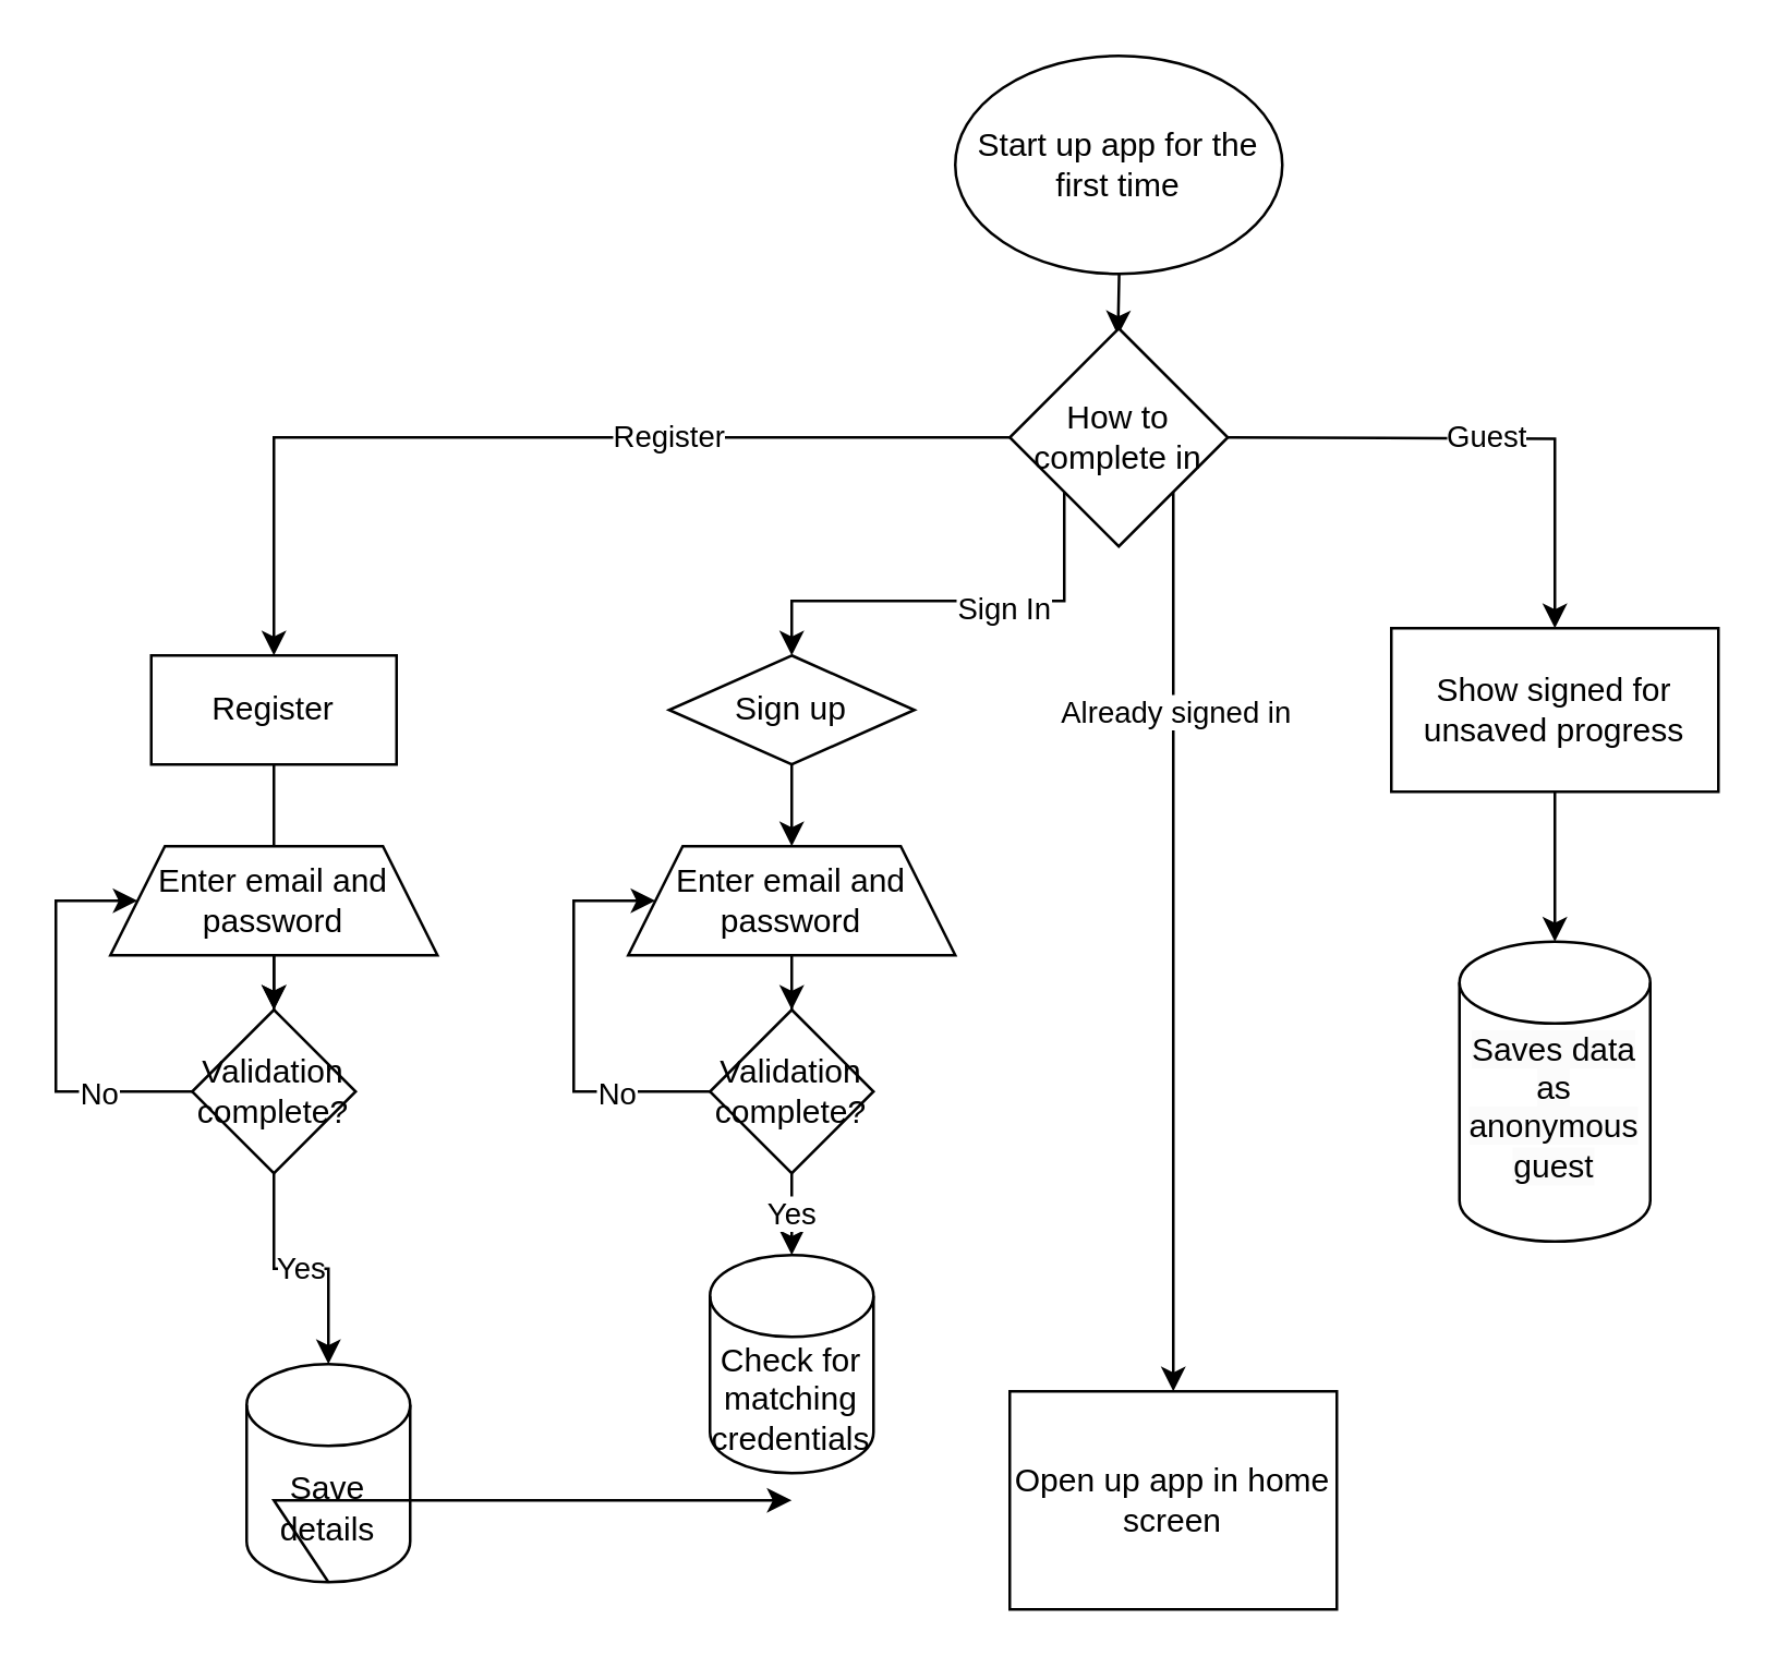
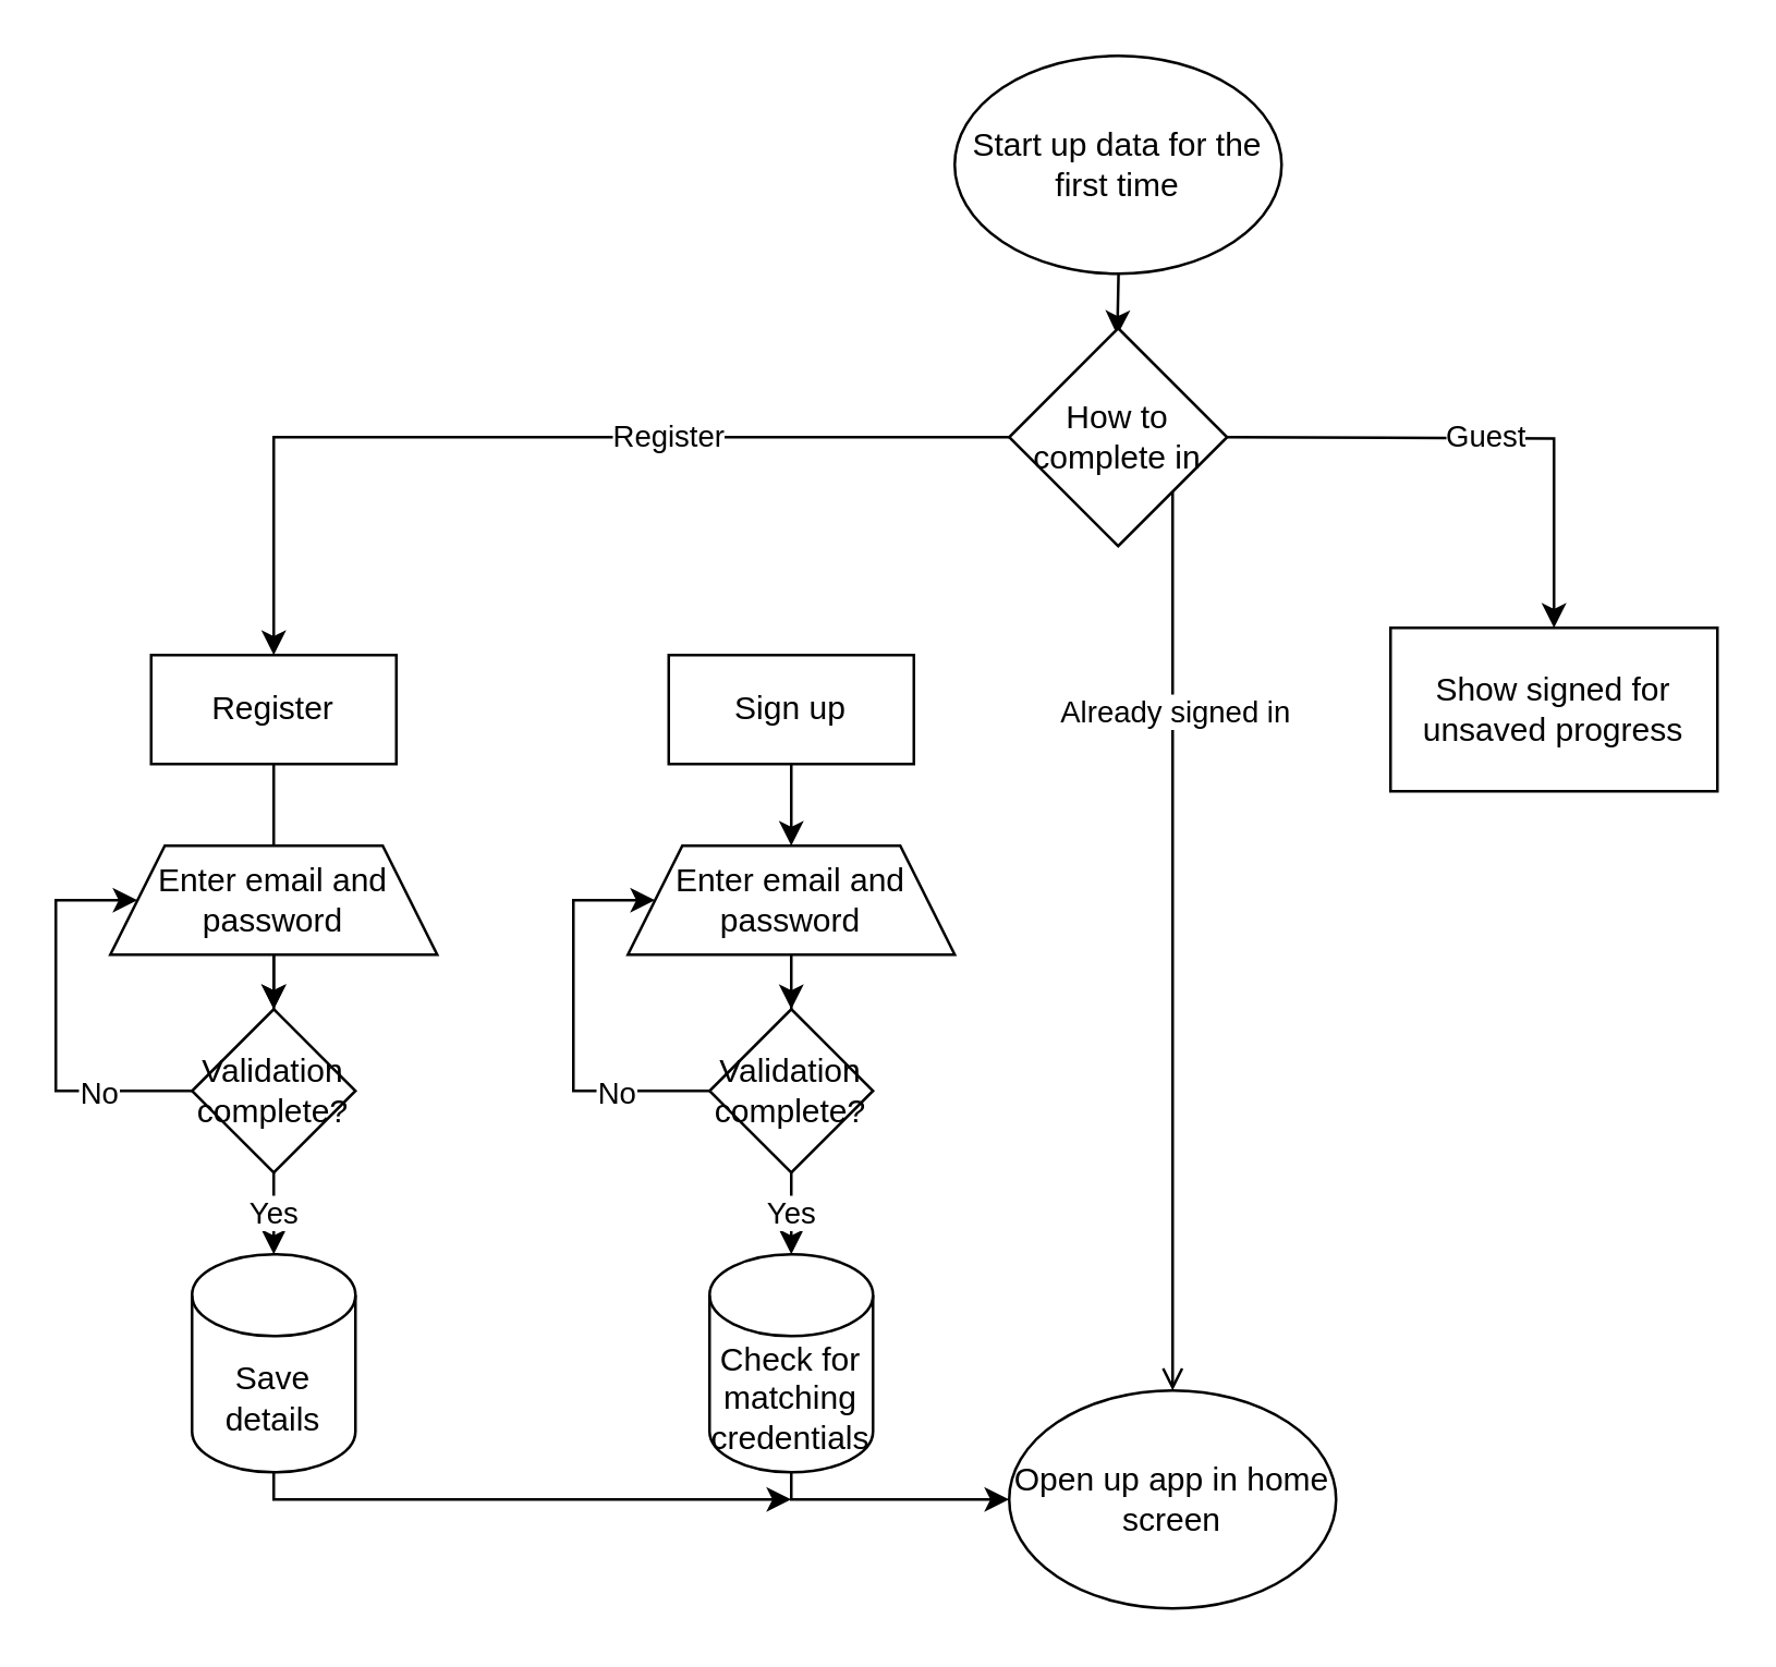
- <mxCell id="3" value="Start up app for the first time" style="ellipse;whiteSpace=wrap;html=1;" parent="1" vertex="1"><mxGeometry x="350" y="20" width="120" height="80" as="geometry" /></mxCell>
+ <mxCell id="3" value="Start up data for the first time" style="ellipse;whiteSpace=wrap;html=1;" parent="1" vertex="1"><mxGeometry x="350" y="20" width="120" height="80" as="geometry" /></mxCell>
- <mxCell id="19" value="" style="endArrow=classic;html=1;rounded=0;entryX=0.5;entryY=0;entryDx=0;entryDy=0;exitX=0;exitY=1;exitDx=0;exitDy=0;" edge="1" parent="1" source="18" target="12"><mxGeometry width="50" height="50" relative="1" as="geometry"><mxPoint x="380" y="260" as="sourcePoint" /><mxPoint x="430" y="210" as="targetPoint" /><Array as="points"><mxPoint x="390" y="220" /><mxPoint x="290" y="220" /></Array></mxGeometry></mxCell>
- <mxCell id="20" value="Sign In" style="edgeLabel;html=1;align=center;verticalAlign=middle;resizable=0;points=[];" vertex="1" connectable="0" parent="19"><mxGeometry x="-0.217" y="2" relative="1" as="geometry"><mxPoint as="offset" /></mxGeometry></mxCell>
- <mxCell id="12" value="Sign up" style="rhombus;whiteSpace=wrap;html=1;" vertex="1" parent="1"><mxGeometry x="245" y="240" width="90" height="40" as="geometry" /></mxCell>
+ <mxCell id="12" value="Sign up" style="rounded=0;whiteSpace=wrap;html=1;" vertex="1" parent="1"><mxGeometry x="245" y="240" width="90" height="40" as="geometry" /></mxCell>
- <mxCell id="5" value="" style="edgeStyle=orthogonalEdgeStyle;rounded=0;orthogonalLoop=1;jettySize=auto;html=1;entryX=0.5;entryY=0;entryDx=0;entryDy=0;entryPerimeter=0;" parent="1" source="6" target="8" edge="1"><mxGeometry relative="1" as="geometry"><mxPoint x="520" y="340" as="targetPoint" /></mxGeometry></mxCell>
- <mxCell id="8" value="&#10;&lt;span style=&quot;color: rgb(0, 0, 0); font-family: Helvetica; font-size: 12px; font-style: normal; font-variant-ligatures: normal; font-variant-caps: normal; font-weight: 400; letter-spacing: normal; orphans: 2; text-align: center; text-indent: 0px; text-transform: none; widows: 2; word-spacing: 0px; -webkit-text-stroke-width: 0px; background-color: rgb(251, 251, 251); text-decoration-thickness: initial; text-decoration-style: initial; text-decoration-color: initial; float: none; display: inline !important;&quot;&gt;Saves data as anonymous guest&lt;/span&gt;&#10;&#10;" style="shape=cylinder3;whiteSpace=wrap;html=1;boundedLbl=1;backgroundOutline=1;size=15;" vertex="1" parent="1"><mxGeometry x="535" y="345" width="70" height="110" as="geometry" /></mxCell>
- <mxCell id="34" value="" style="endArrow=classic;html=1;rounded=0;exitX=1;exitY=1;exitDx=0;exitDy=0;entryX=0.5;entryY=0;entryDx=0;entryDy=0;" edge="1" parent="1" source="18" target="7"><mxGeometry width="50" height="50" relative="1" as="geometry"><mxPoint x="460" y="330" as="sourcePoint" /><mxPoint x="510" y="280" as="targetPoint" /></mxGeometry></mxCell>
+ <mxCell id="34" value="" style="endArrow=open;html=1;rounded=0;exitX=1;exitY=1;exitDx=0;exitDy=0;entryX=0.5;entryY=0;entryDx=0;entryDy=0;" edge="1" parent="1" source="18" target="7"><mxGeometry width="50" height="50" relative="1" as="geometry"><mxPoint x="460" y="330" as="sourcePoint" /><mxPoint x="510" y="280" as="targetPoint" /></mxGeometry></mxCell>
- <mxCell id="32" value="Save details" style="shape=cylinder3;whiteSpace=wrap;html=1;boundedLbl=1;backgroundOutline=1;size=15;" vertex="1" parent="1"><mxGeometry x="90" y="500" width="60" height="80" as="geometry" /></mxCell>
+ <mxCell id="32" value="Save details" style="shape=cylinder3;whiteSpace=wrap;html=1;boundedLbl=1;backgroundOutline=1;size=15;" vertex="1" parent="1"><mxGeometry x="70" y="460" width="60" height="80" as="geometry" /></mxCell>
+ <mxCell id="10" value="" style="endArrow=classic;html=1;rounded=0;exitX=0.5;exitY=1;exitDx=0;exitDy=0;entryX=0;entryY=0.5;entryDx=0;entryDy=0;exitPerimeter=0;" edge="1" parent="1" source="23" target="7"><mxGeometry width="50" height="50" relative="1" as="geometry"><mxPoint x="290" y="490" as="sourcePoint" /><mxPoint x="490" y="270" as="targetPoint" /><Array as="points"><mxPoint x="290" y="550" /></Array></mxGeometry></mxCell>
- <mxCell id="7" value="Open up app in home screen" style="whiteSpace=wrap;html=1;rounded=0;" parent="1" vertex="1"><mxGeometry x="370" y="510" width="120" height="80" as="geometry" /></mxCell>
+ <mxCell id="7" value="Open up app in home screen" style="ellipse;whiteSpace=wrap;html=1;" parent="1" vertex="1"><mxGeometry x="370" y="510" width="120" height="80" as="geometry" /></mxCell>
